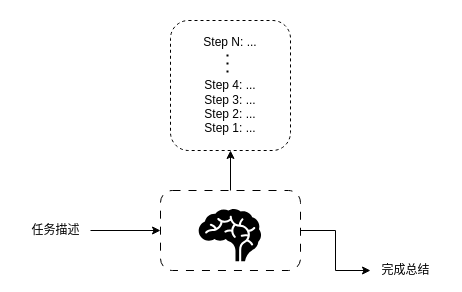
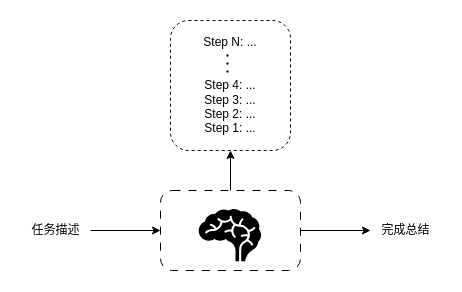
- <mxCell id="7" value="完成总结" style="text;html=1;align=center;verticalAlign=middle;resizable=0;points=[];autosize=1;strokeColor=none;fillColor=none;" vertex="1" parent="1"><mxGeometry x="370" y="255" width="70" height="30" as="geometry" /></mxCell>
+ <mxCell id="7" value="完成总结" style="text;html=1;align=center;verticalAlign=middle;resizable=0;points=[];autosize=1;strokeColor=none;fillColor=none;" vertex="1" parent="1"><mxGeometry x="370" y="215" width="70" height="30" as="geometry" /></mxCell>
